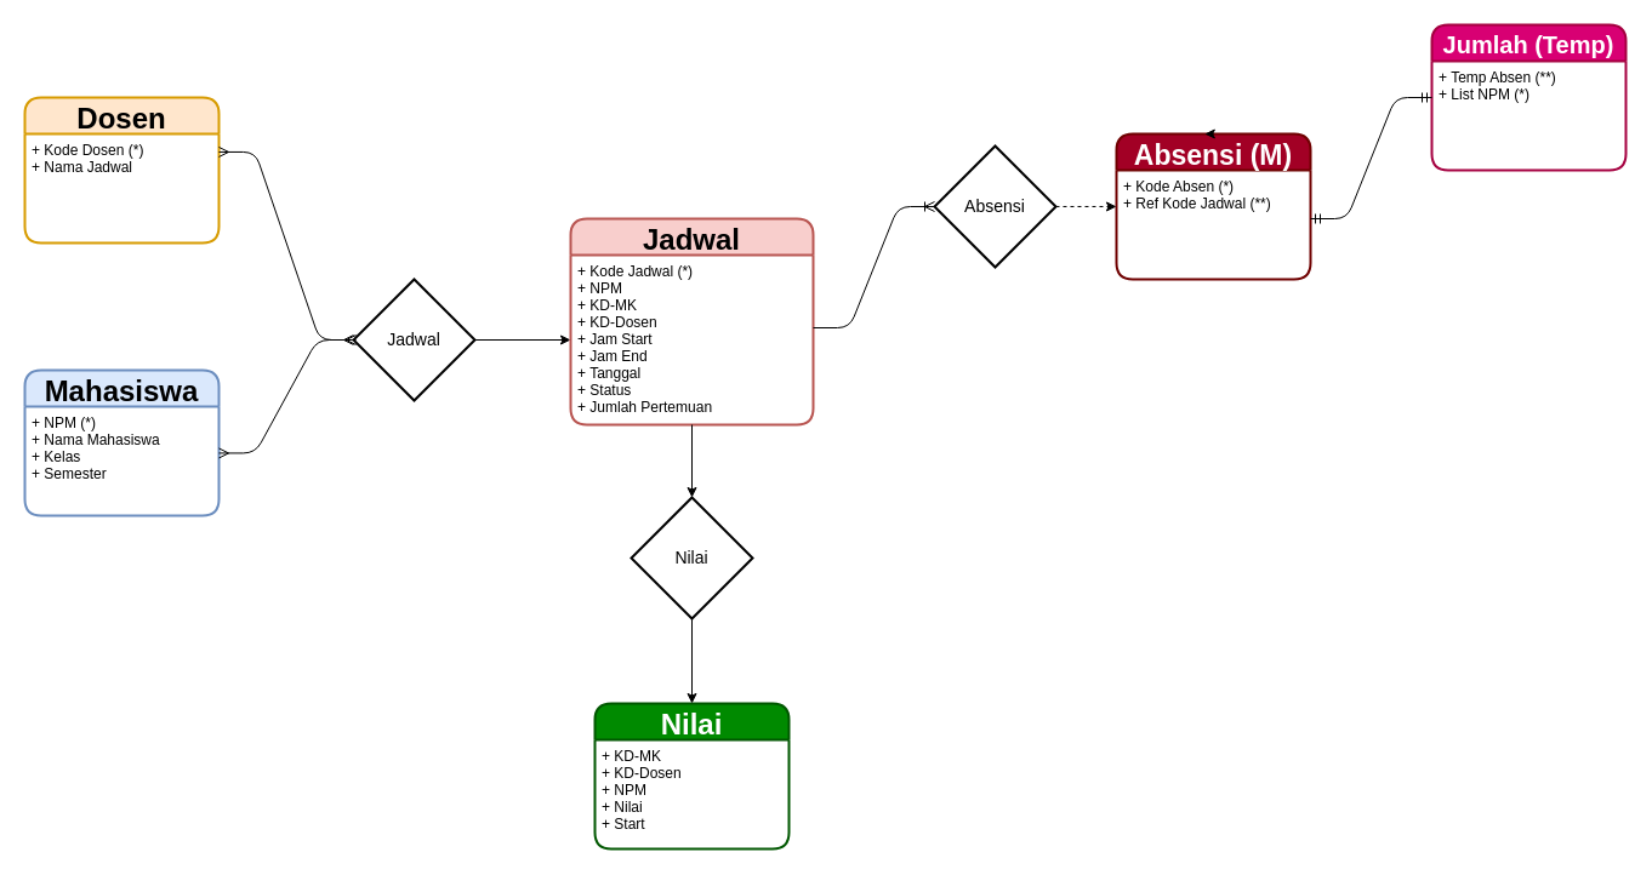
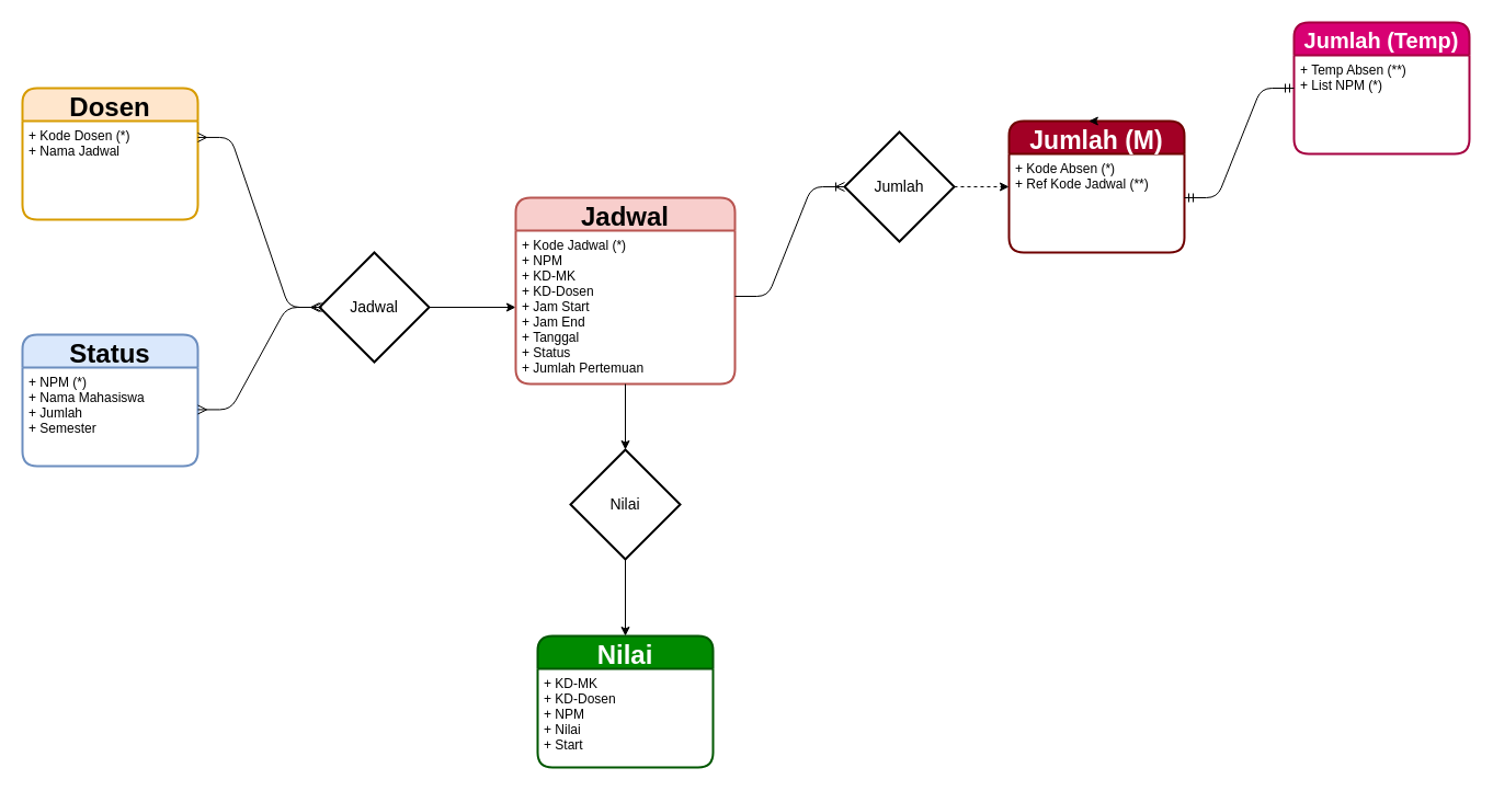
- <mxCell id="8" value="Absensi (M)" style="swimlane;childLayout=stackLayout;horizontal=1;startSize=30;horizontalStack=0;fillColor=#a20025;rounded=1;fontSize=23;fontStyle=1;strokeWidth=2;resizeParent=0;resizeLast=1;shadow=0;dashed=0;align=center;strokeColor=#6F0000;fontColor=#ffffff;" vertex="1" parent="1"><mxGeometry x="920" y="110" width="160" height="120" as="geometry" /></mxCell>
+ <mxCell id="8" value="Jumlah (M)" style="swimlane;childLayout=stackLayout;horizontal=1;startSize=30;horizontalStack=0;fillColor=#a20025;rounded=1;fontSize=23;fontStyle=1;strokeWidth=2;resizeParent=0;resizeLast=1;shadow=0;dashed=0;align=center;strokeColor=#6F0000;fontColor=#ffffff;" vertex="1" parent="1"><mxGeometry x="920" y="110" width="160" height="120" as="geometry" /></mxCell>
- <mxCell id="22" value="Absensi" style="shape=rhombus;strokeWidth=2;fontSize=17;perimeter=rhombusPerimeter;whiteSpace=wrap;html=1;align=center;fontSize=14;" vertex="1" parent="1"><mxGeometry x="770" y="120" width="100" height="100" as="geometry" /></mxCell>
+ <mxCell id="22" value="Jumlah" style="shape=rhombus;strokeWidth=2;fontSize=17;perimeter=rhombusPerimeter;whiteSpace=wrap;html=1;align=center;fontSize=14;" vertex="1" parent="1"><mxGeometry x="770" y="120" width="100" height="100" as="geometry" /></mxCell>
- <mxCell id="2" value="Mahasiswa" style="swimlane;childLayout=stackLayout;horizontal=1;startSize=30;horizontalStack=0;fillColor=#dae8fc;rounded=1;fontSize=24;fontStyle=1;strokeWidth=2;resizeParent=0;resizeLast=1;shadow=0;dashed=0;align=center;strokeColor=#6c8ebf;" vertex="1" parent="1"><mxGeometry x="20" y="305" width="160" height="120" as="geometry" /></mxCell>
+ <mxCell id="2" value="Status" style="swimlane;childLayout=stackLayout;horizontal=1;startSize=30;horizontalStack=0;fillColor=#dae8fc;rounded=1;fontSize=24;fontStyle=1;strokeWidth=2;resizeParent=0;resizeLast=1;shadow=0;dashed=0;align=center;strokeColor=#6c8ebf;" vertex="1" parent="1"><mxGeometry x="20" y="305" width="160" height="120" as="geometry" /></mxCell>
- <mxCell id="3" value="+ NPM (*)&#10;+ Nama Mahasiswa&#10;+ Kelas&#10;+ Semester" style="align=left;strokeColor=none;fillColor=none;spacingLeft=4;fontSize=12;verticalAlign=top;resizable=0;rotatable=0;part=1;" vertex="1" parent="2"><mxGeometry y="30" width="160" height="90" as="geometry" /></mxCell>
+ <mxCell id="3" value="+ NPM (*)&#10;+ Nama Mahasiswa&#10;+ Jumlah&#10;+ Semester" style="align=left;strokeColor=none;fillColor=none;spacingLeft=4;fontSize=12;verticalAlign=top;resizable=0;rotatable=0;part=1;" vertex="1" parent="2"><mxGeometry y="30" width="160" height="90" as="geometry" /></mxCell>
